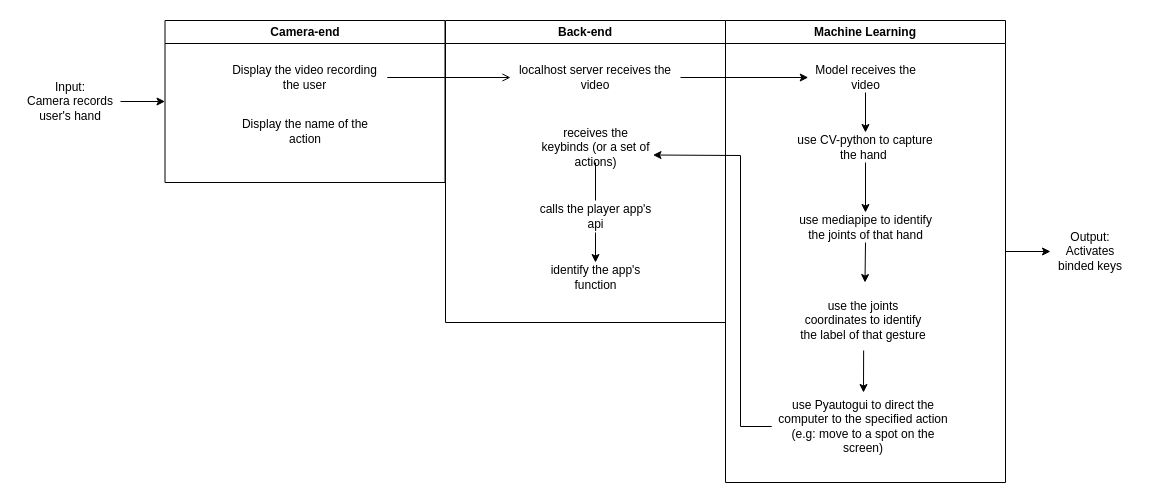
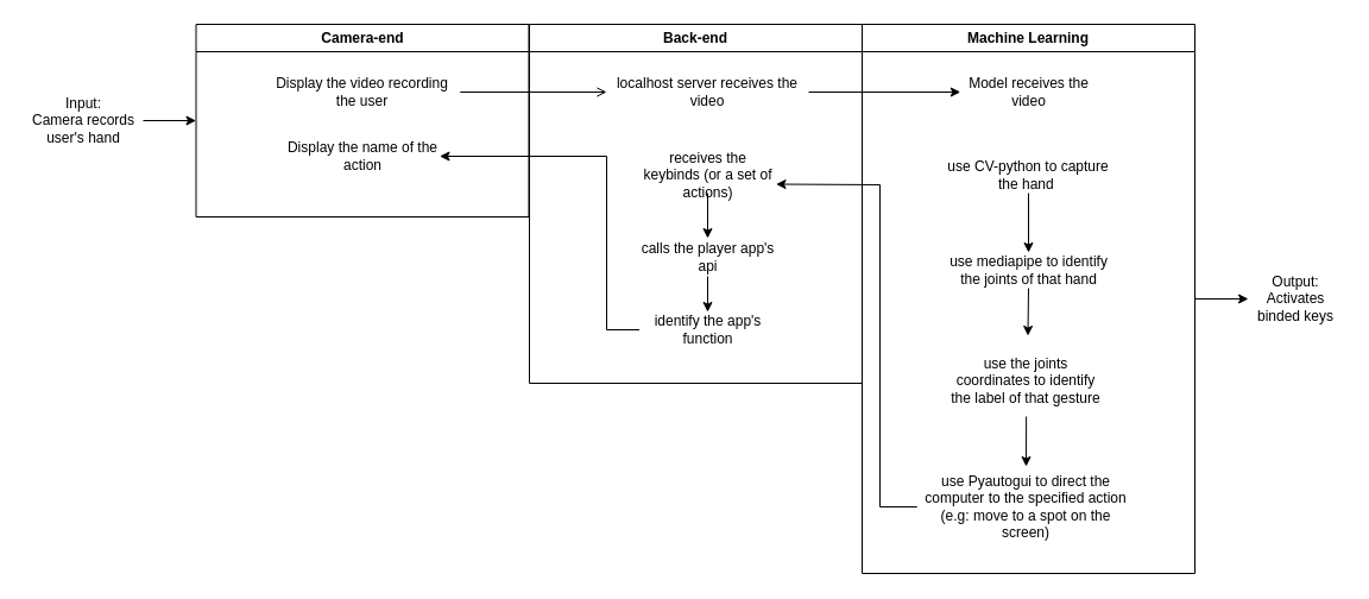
- <mxCell id="18" value="" style="endArrow=classic;html=1;rounded=0;entryX=0.5;entryY=0;entryDx=0;entryDy=0;exitX=0.5;exitY=1;exitDx=0;exitDy=0;" edge="1" parent="12" source="13" target="14"><mxGeometry width="50" height="50" relative="1" as="geometry"><mxPoint x="-164.5" y="342" as="sourcePoint" /><mxPoint x="-114.5" y="292" as="targetPoint" /></mxGeometry></mxCell>
+ <mxCell id="29" value="" style="endArrow=classic;html=1;rounded=0;exitX=0;exitY=0.5;exitDx=0;exitDy=0;entryX=1;entryY=0.5;entryDx=0;entryDy=0;" edge="1" parent="1" source="9" target="4"><mxGeometry width="50" height="50" relative="1" as="geometry"><mxPoint x="560" y="362" as="sourcePoint" /><mxPoint x="400" y="147" as="targetPoint" /><Array as="points"><mxPoint x="510" y="277" /><mxPoint x="510" y="131" /></Array></mxGeometry></mxCell>
- <mxCell id="10" value="" style="endArrow=none;html=1;rounded=0;entryX=0.5;entryY=0;entryDx=0;entryDy=0;exitX=0.5;exitY=1;exitDx=0;exitDy=0;" edge="1" parent="5" source="7" target="8"><mxGeometry width="50" height="50" relative="1" as="geometry"><mxPoint x="95" y="162" as="sourcePoint" /><mxPoint x="268" y="162" as="targetPoint" /></mxGeometry></mxCell>
+ <mxCell id="10" value="" style="endArrow=classic;html=1;rounded=0;entryX=0.5;entryY=0;entryDx=0;entryDy=0;exitX=0.5;exitY=1;exitDx=0;exitDy=0;" edge="1" parent="5" source="7" target="8"><mxGeometry width="50" height="50" relative="1" as="geometry"><mxPoint x="95" y="162" as="sourcePoint" /><mxPoint x="268" y="162" as="targetPoint" /></mxGeometry></mxCell>
